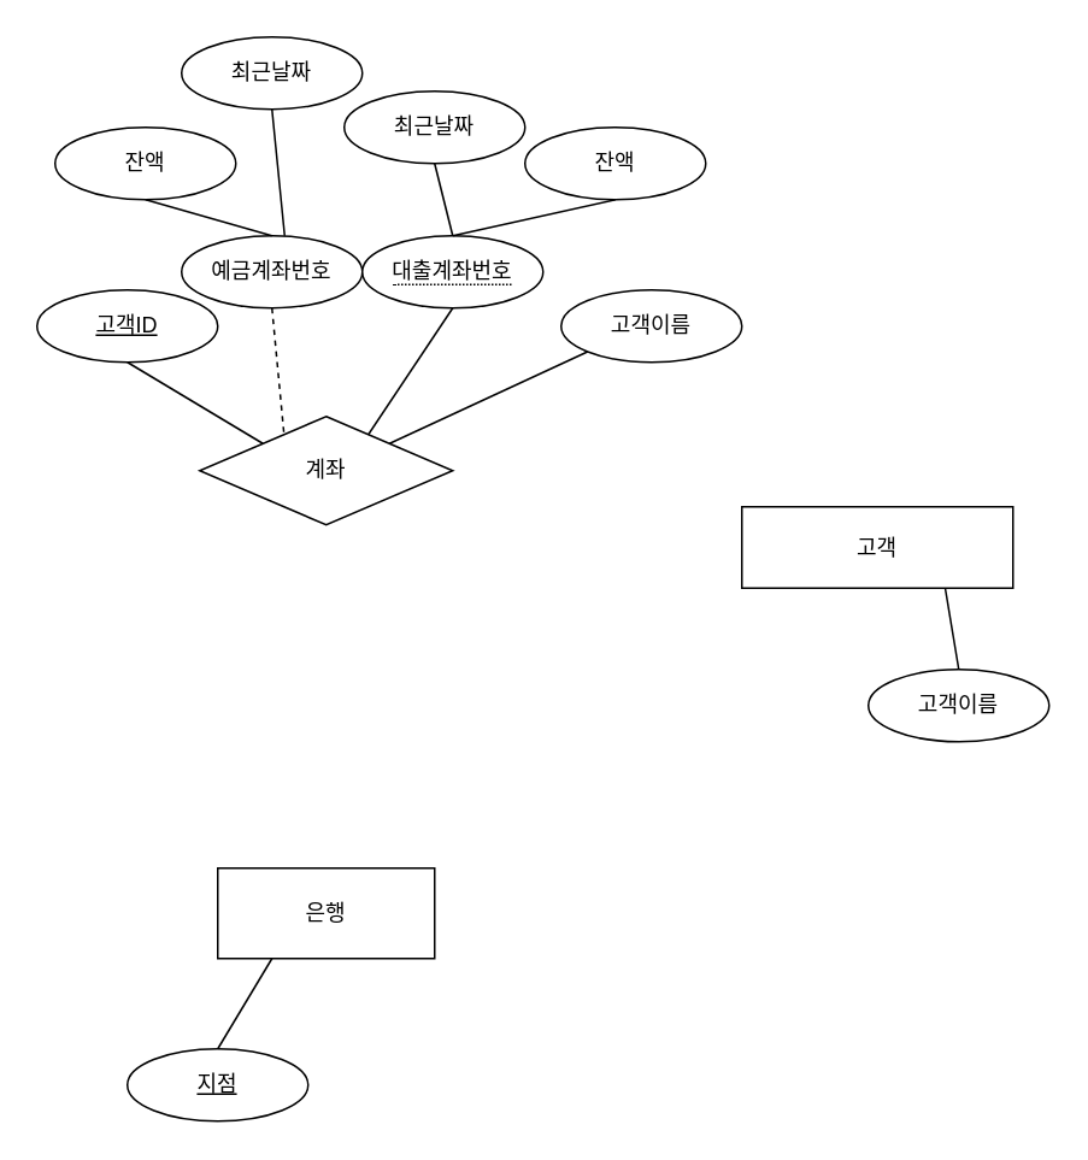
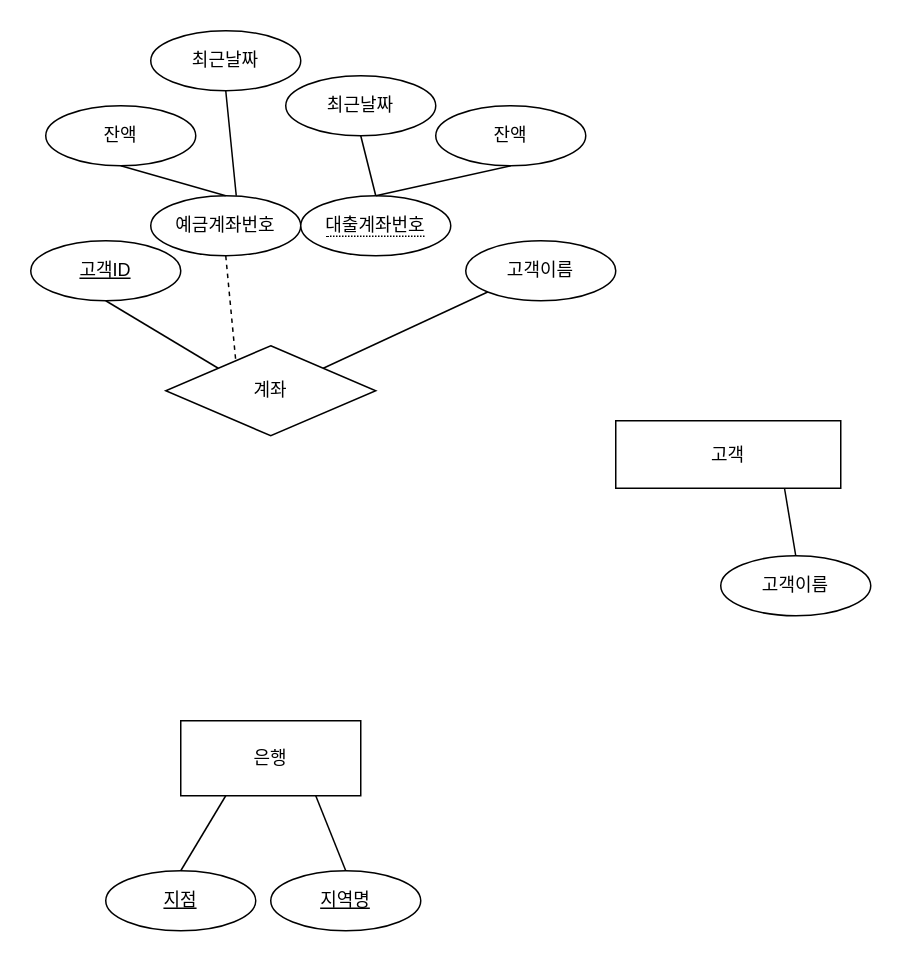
- <mxCell id="14" value="" style="endArrow=none;html=1;rounded=0;exitX=0.75;exitY=0;exitDx=0;exitDy=0;entryX=0.5;entryY=1;entryDx=0;entryDy=0;" edge="1" parent="1" source="7" target="9"><mxGeometry relative="1" as="geometry"><mxPoint x="220" y="10" as="sourcePoint" /><mxPoint x="380" y="10" as="targetPoint" /></mxGeometry></mxCell>
+ <mxCell id="6" value="" style="endArrow=none;html=1;rounded=0;exitX=0.5;exitY=0;exitDx=0;exitDy=0;entryX=0.75;entryY=1;entryDx=0;entryDy=0;" edge="1" parent="1" source="4" target="2"><mxGeometry relative="1" as="geometry"><mxPoint x="180" y="820" as="sourcePoint" /><mxPoint x="340" y="820" as="targetPoint" /></mxGeometry></mxCell>
+ <mxCell id="4" value="지역명" style="ellipse;whiteSpace=wrap;html=1;align=center;fontStyle=4;" vertex="1" parent="1"><mxGeometry x="180" y="580" width="100" height="40" as="geometry" /></mxCell>
